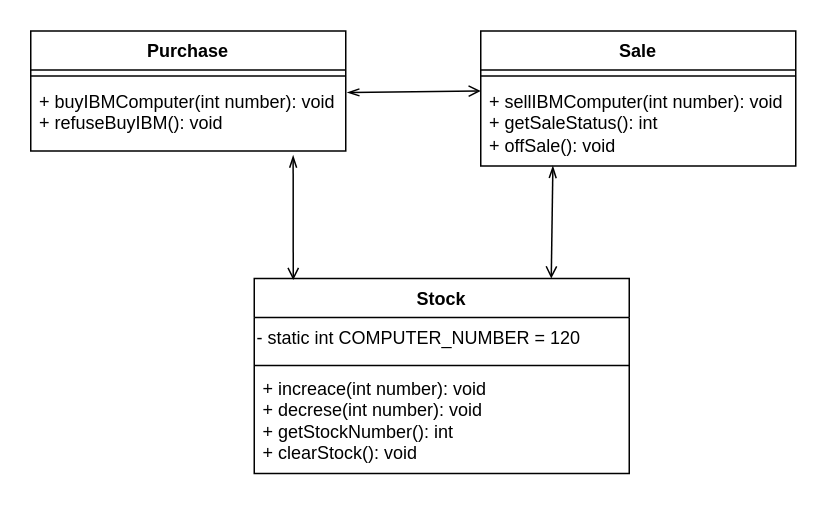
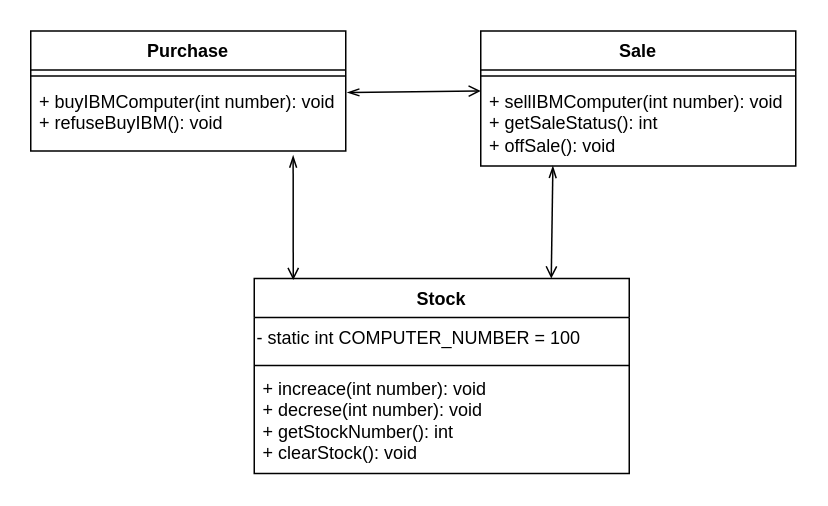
- <mxCell id="9" value="- static int COMPUTER_NUMBER = 120" style="text;html=1;align=left;verticalAlign=top;resizable=0;points=[];autosize=1;strokeColor=none;fillColor=none;" vertex="1" parent="8"><mxGeometry y="26" width="250" height="30" as="geometry" /></mxCell>
+ <mxCell id="9" value="- static int COMPUTER_NUMBER = 100" style="text;html=1;align=left;verticalAlign=top;resizable=0;points=[];autosize=1;strokeColor=none;fillColor=none;" vertex="1" parent="8"><mxGeometry y="26" width="250" height="30" as="geometry" /></mxCell>
